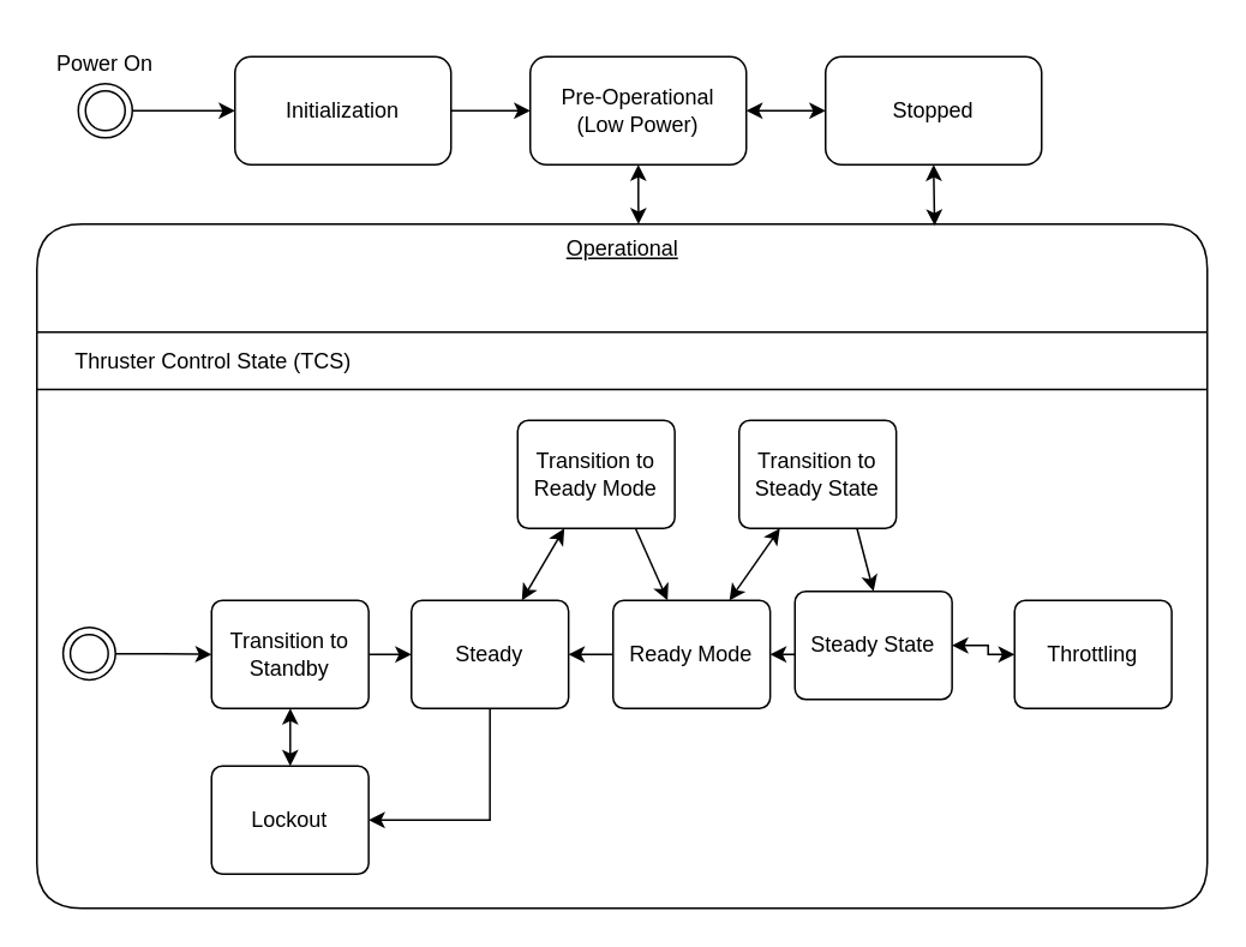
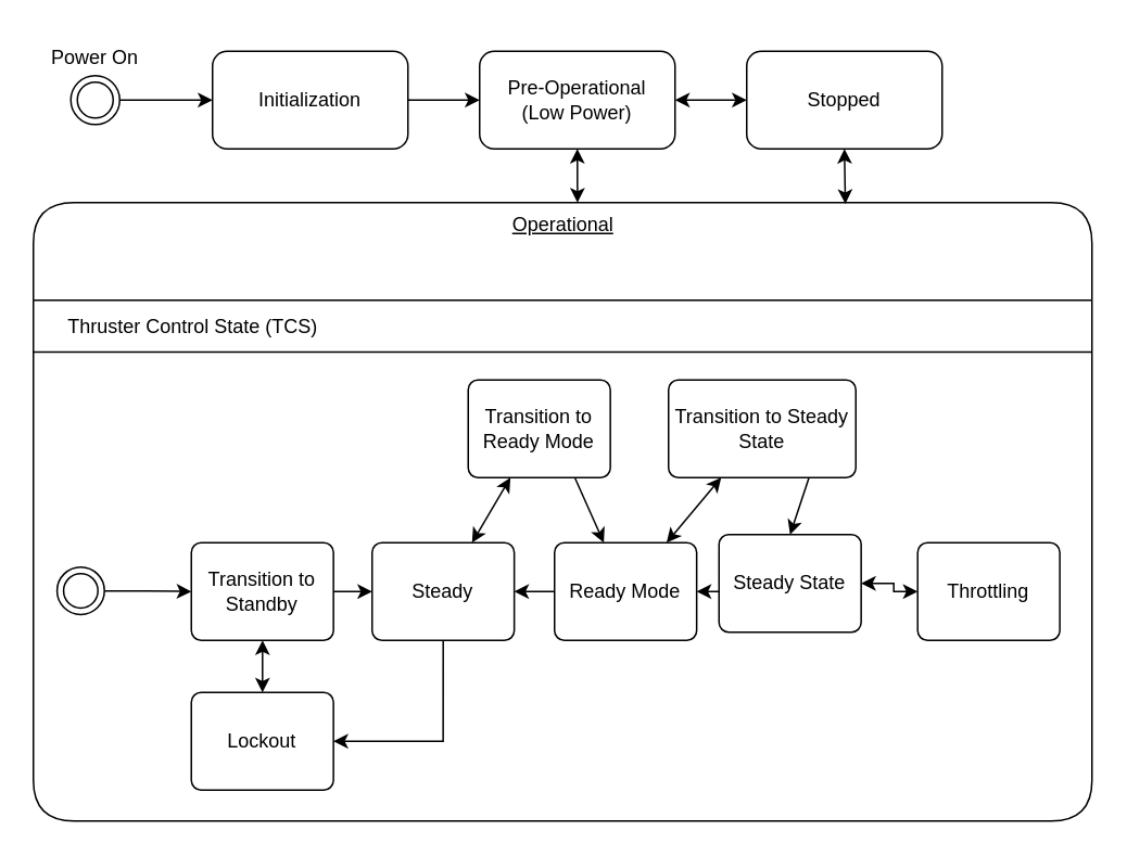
- <mxCell id="15" value="Transition to Steady State" style="whiteSpace=wrap;html=1;rounded=1;arcSize=10;" vertex="1" parent="1"><mxGeometry x="410" y="233" width="87.265" height="60" as="geometry" /></mxCell>
+ <mxCell id="15" value="Transition to Steady State" style="whiteSpace=wrap;html=1;rounded=1;arcSize=10;" vertex="1" parent="1"><mxGeometry x="410" y="233" width="115" height="60" as="geometry" /></mxCell>
